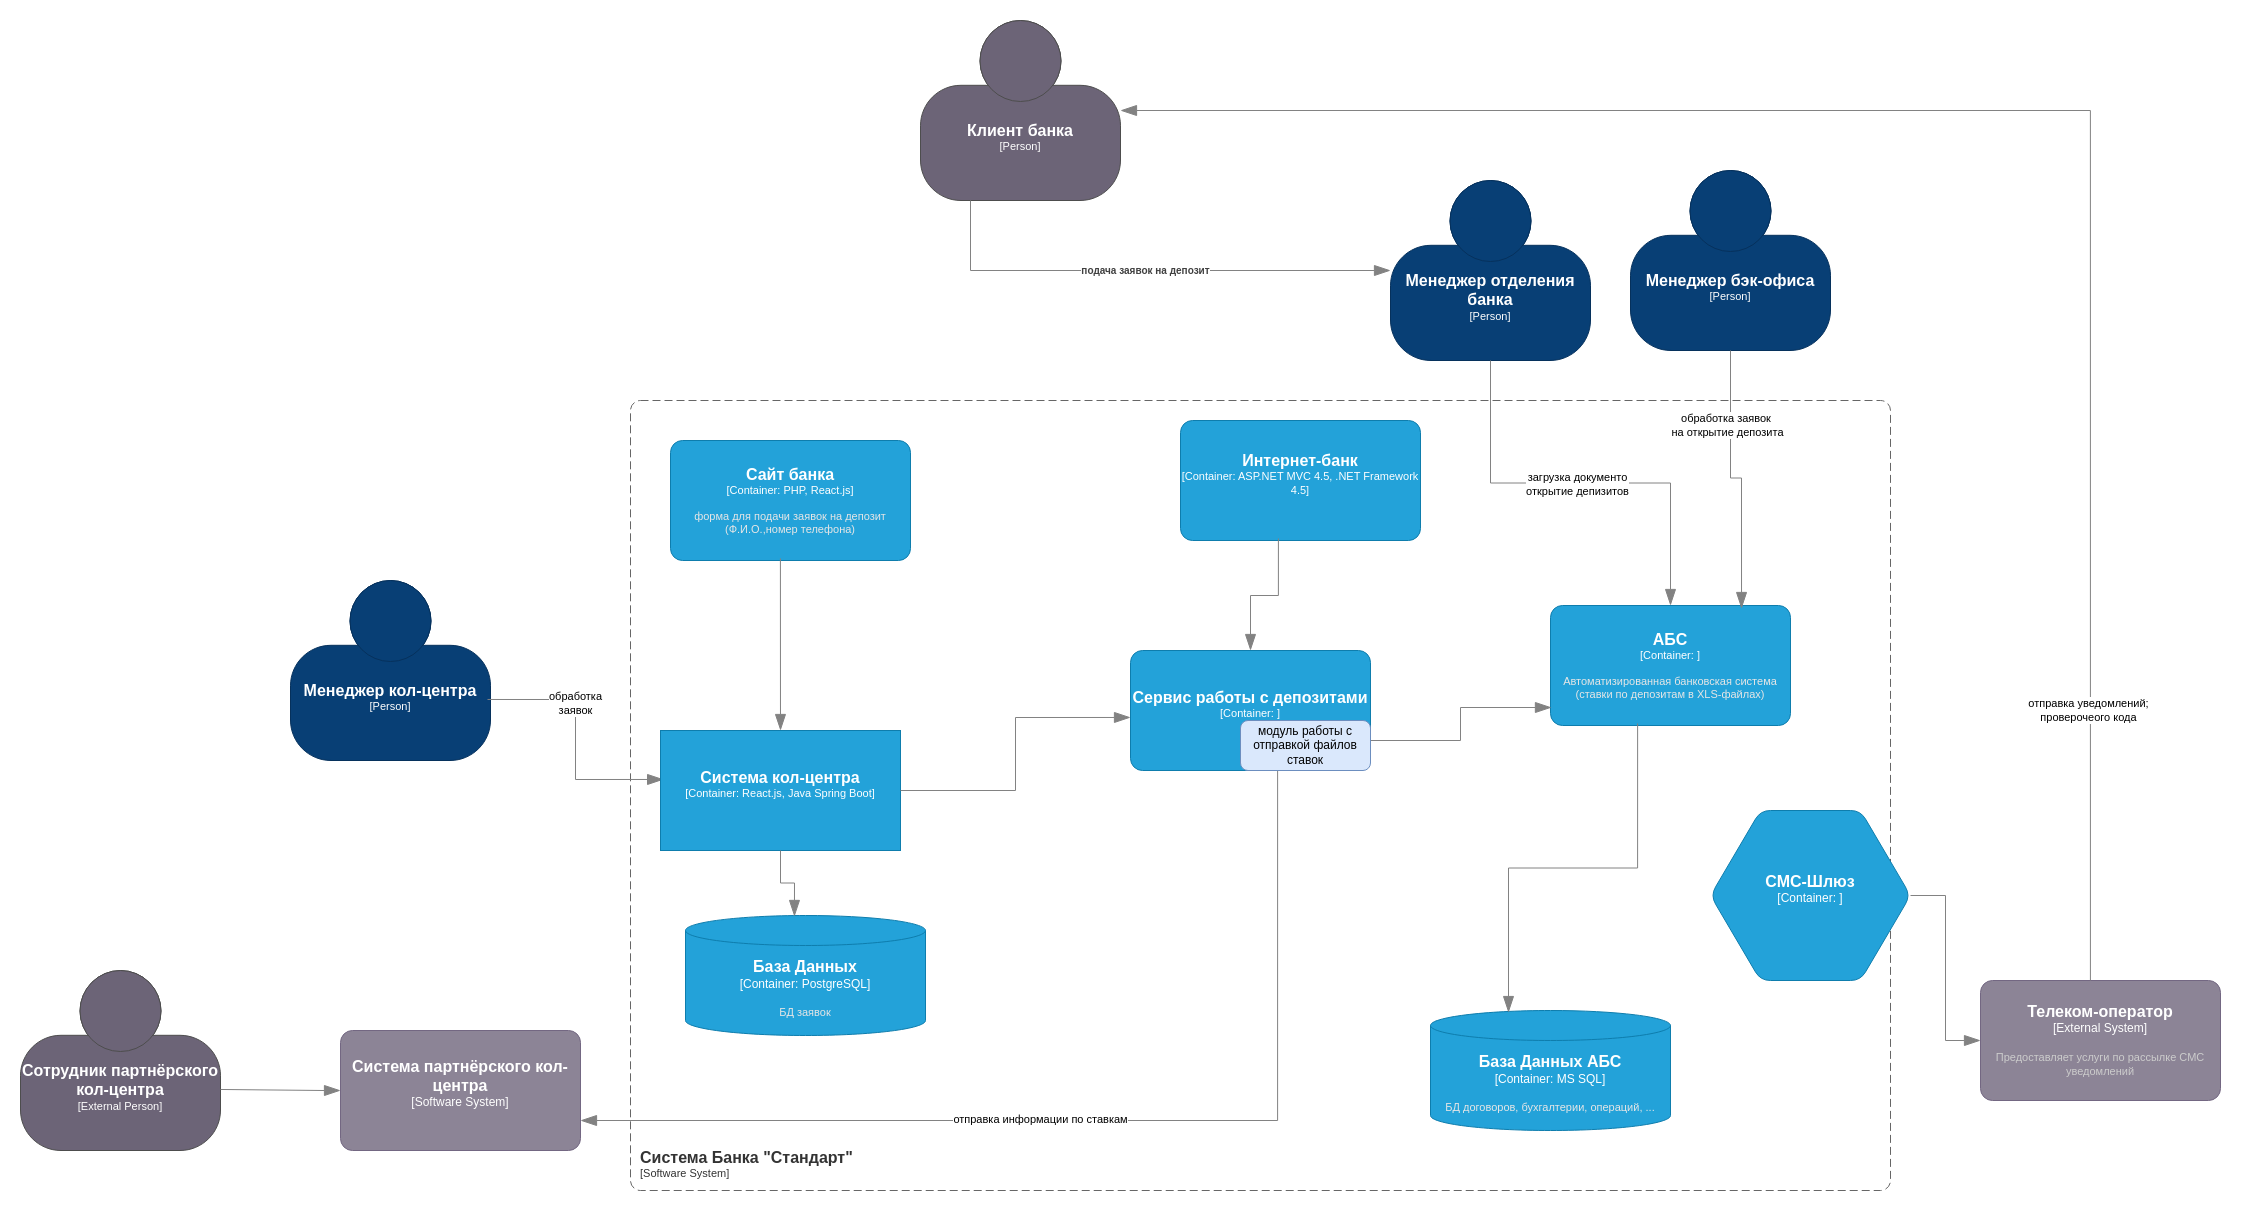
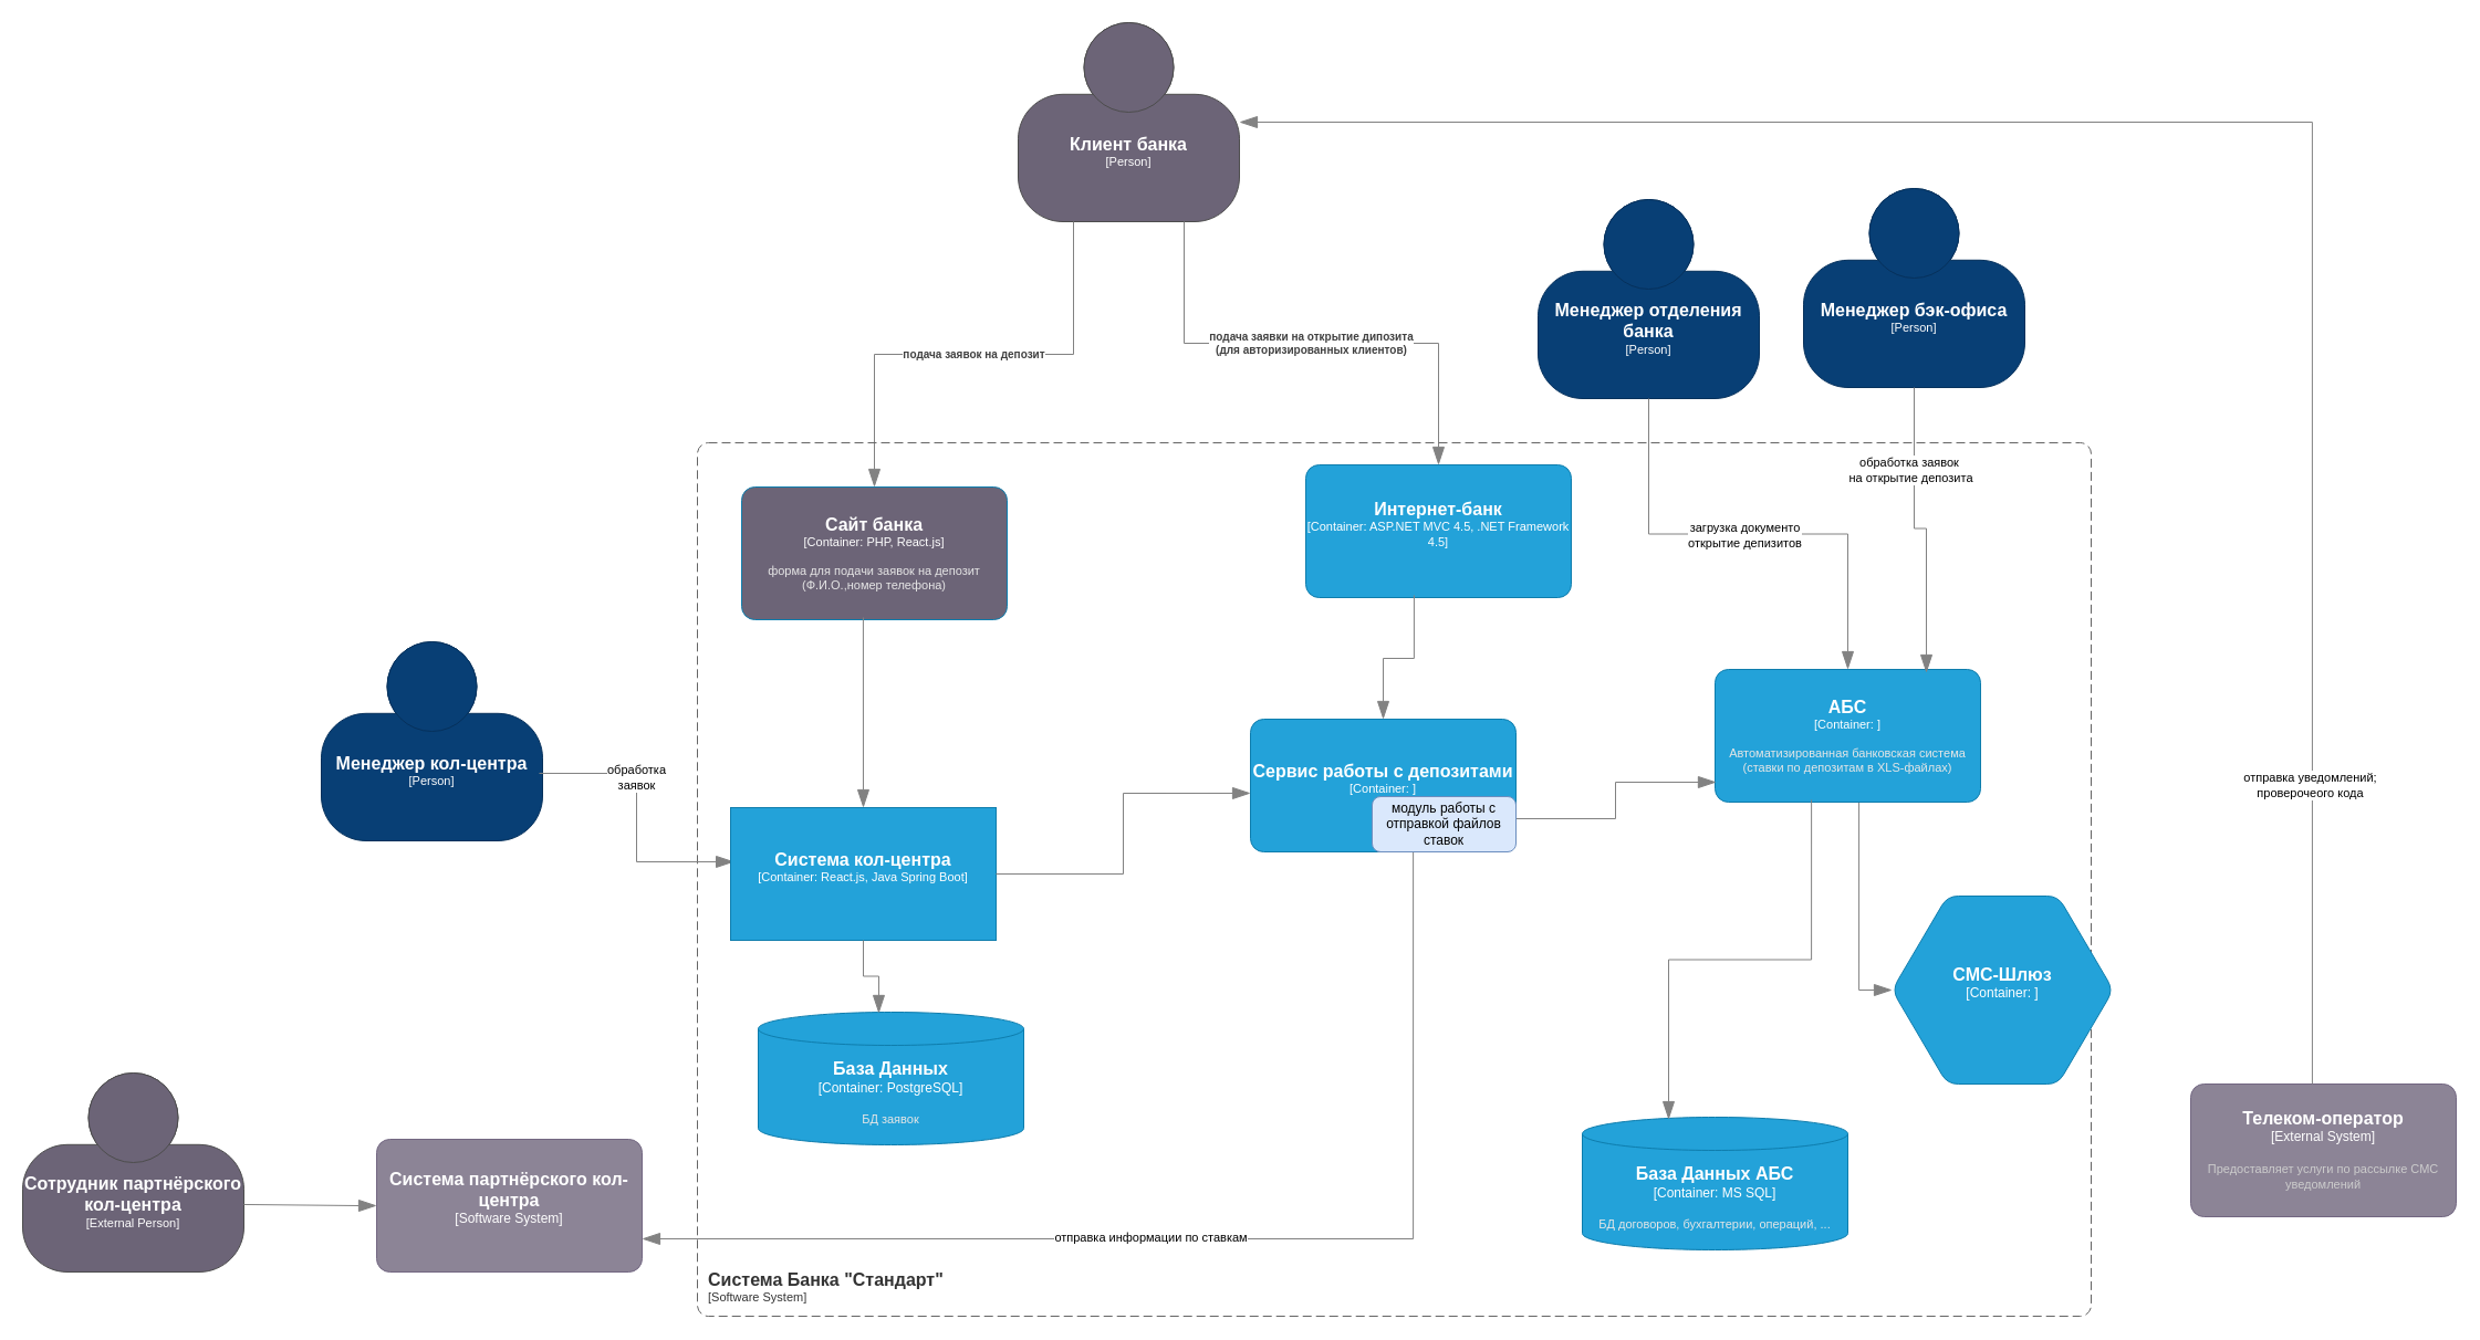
- <mxCell id="5" value="&lt;div style=&quot;text-align: left&quot;&gt;&lt;div style=&quot;text-align: center&quot;&gt;&lt;b&gt;подача заявок на депозит&lt;/b&gt;&lt;/div&gt;" style="endArrow=blockThin;html=1;fontSize=10;fontColor=#404040;strokeWidth=1;endFill=1;strokeColor=#828282;elbow=vertical;metaEdit=1;endSize=14;startSize=14;jumpStyle=arc;jumpSize=16;rounded=0;edgeStyle=orthogonalEdgeStyle;exitX=0.25;exitY=1;exitDx=0;exitDy=0;exitPerimeter=0;" parent="1" source="4" target="3" edge="1"><mxGeometry width="240" relative="1" as="geometry"><mxPoint x="1130" y="750" as="sourcePoint" /><mxPoint x="790" y="480" as="targetPoint" /></mxGeometry></mxCell>
+ <mxCell id="5" value="&lt;div style=&quot;text-align: left&quot;&gt;&lt;div style=&quot;text-align: center&quot;&gt;&lt;b&gt;подача заявок на депозит&lt;/b&gt;&lt;/div&gt;" style="endArrow=blockThin;html=1;fontSize=10;fontColor=#404040;strokeWidth=1;endFill=1;strokeColor=#828282;elbow=vertical;metaEdit=1;endSize=14;startSize=14;jumpStyle=arc;jumpSize=16;rounded=0;edgeStyle=orthogonalEdgeStyle;exitX=0.25;exitY=1;exitDx=0;exitDy=0;exitPerimeter=0;entryX=0.5;entryY=0;entryDx=0;entryDy=0;entryPerimeter=0;" parent="1" source="4" target="14" edge="1"><mxGeometry width="240" relative="1" as="geometry"><mxPoint x="1130" y="750" as="sourcePoint" /><mxPoint x="790" y="480" as="targetPoint" /></mxGeometry></mxCell>
+ <mxCell id="6" value="&lt;div style=&quot;text-align: left&quot;&gt;&lt;div style=&quot;text-align: center&quot;&gt;&lt;b&gt;подача заявки на открытие дипозита &#10;(для авторизированных клиентов)&lt;/b&gt;&lt;/div&gt;" style="endArrow=blockThin;html=1;fontSize=10;fontColor=#404040;strokeWidth=1;endFill=1;strokeColor=#828282;elbow=vertical;metaEdit=1;endSize=14;startSize=14;jumpStyle=arc;jumpSize=16;rounded=0;edgeStyle=orthogonalEdgeStyle;exitX=0.75;exitY=1;exitDx=0;exitDy=0;exitPerimeter=0;entryX=0.5;entryY=0;entryDx=0;entryDy=0;entryPerimeter=0;" parent="1" source="4" target="18" edge="1"><mxGeometry width="240" relative="1" as="geometry"><mxPoint x="1130" y="750" as="sourcePoint" /><mxPoint x="1310" y="470" as="targetPoint" /></mxGeometry></mxCell>
- <mxCell id="14" value="&lt;font style=&quot;font-size: 16px&quot;&gt;&lt;b&gt;Сайт банка&lt;/b&gt;&lt;/font&gt;&lt;div&gt;[Container: PHP, React.js]&lt;/div&gt;&lt;br&gt;&lt;div&gt;&lt;font style=&quot;font-size: 11px&quot;&gt;&lt;font color=&quot;#E6E6E6&quot;&gt;форма для подачи заявок на депозит (Ф.И.О.,номер телефона)&lt;/font&gt;&lt;/div&gt;" style="rounded=1;whiteSpace=wrap;html=1;fontSize=11;labelBackgroundColor=none;fillColor=#23A2D9;fontColor=#ffffff;align=center;arcSize=10;strokeColor=#0E7DAD;metaEdit=1;resizable=0;points=[[0.25,0,0],[0.5,0,0],[0.75,0,0],[1,0.25,0],[1,0.5,0],[1,0.75,0],[0.75,1,0],[0.5,1,0],[0.25,1,0],[0,0.75,0],[0,0.5,0],[0,0.25,0]];" parent="1" vertex="1"><mxGeometry x="670" y="440" width="240" height="120" as="geometry" /></mxCell>
+ <mxCell id="14" value="&lt;font style=&quot;font-size: 16px&quot;&gt;&lt;b&gt;Сайт банка&lt;/b&gt;&lt;/font&gt;&lt;div&gt;[Container: PHP, React.js]&lt;/div&gt;&lt;br&gt;&lt;div&gt;&lt;font style=&quot;font-size: 11px&quot;&gt;&lt;font color=&quot;#E6E6E6&quot;&gt;форма для подачи заявок на депозит (Ф.И.О.,номер телефона)&lt;/font&gt;&lt;/div&gt;" style="rounded=1;whiteSpace=wrap;html=1;fontSize=11;labelBackgroundColor=none;fillColor=#6c6477;fontColor=#ffffff;align=center;arcSize=10;strokeColor=#0E7DAD;metaEdit=1;resizable=0;points=[[0.25,0,0],[0.5,0,0],[0.75,0,0],[1,0.25,0],[1,0.5,0],[1,0.75,0],[0.75,1,0],[0.5,1,0],[0.25,1,0],[0,0.75,0],[0,0.5,0],[0,0.25,0]];" parent="1" vertex="1"><mxGeometry x="670" y="440" width="240" height="120" as="geometry" /></mxCell>
+ <mxCell id="13" value="" style="endArrow=blockThin;html=1;fontSize=10;fontColor=#404040;strokeWidth=1;endFill=1;strokeColor=#828282;elbow=vertical;metaEdit=1;endSize=14;startSize=14;jumpStyle=arc;jumpSize=16;rounded=0;edgeStyle=orthogonalEdgeStyle;entryX=0;entryY=0.5;entryDx=0;entryDy=0;entryPerimeter=0;exitX=0.542;exitY=1;exitDx=0;exitDy=0;exitPerimeter=0;" parent="1" source="20" target="15" edge="1"><mxGeometry width="240" relative="1" as="geometry"><mxPoint x="1500" y="820" as="sourcePoint" /><mxPoint x="1620" y="965" as="targetPoint" /></mxGeometry></mxCell>
- <mxCell id="8" value="" style="endArrow=blockThin;html=1;fontSize=10;fontColor=#404040;strokeWidth=1;endFill=1;strokeColor=#828282;elbow=vertical;metaEdit=1;endSize=14;startSize=14;jumpStyle=arc;jumpSize=16;rounded=0;edgeStyle=orthogonalEdgeStyle;entryX=0;entryY=0.5;entryDx=0;entryDy=0;entryPerimeter=0;exitX=1;exitY=0.5;exitDx=0;exitDy=0;exitPerimeter=0;" parent="1" source="15" target="7" edge="1"><mxGeometry width="240" relative="1" as="geometry"><mxPoint x="1860" y="950" as="sourcePoint" /><mxPoint x="1960" y="959.5" as="targetPoint" /></mxGeometry></mxCell>
